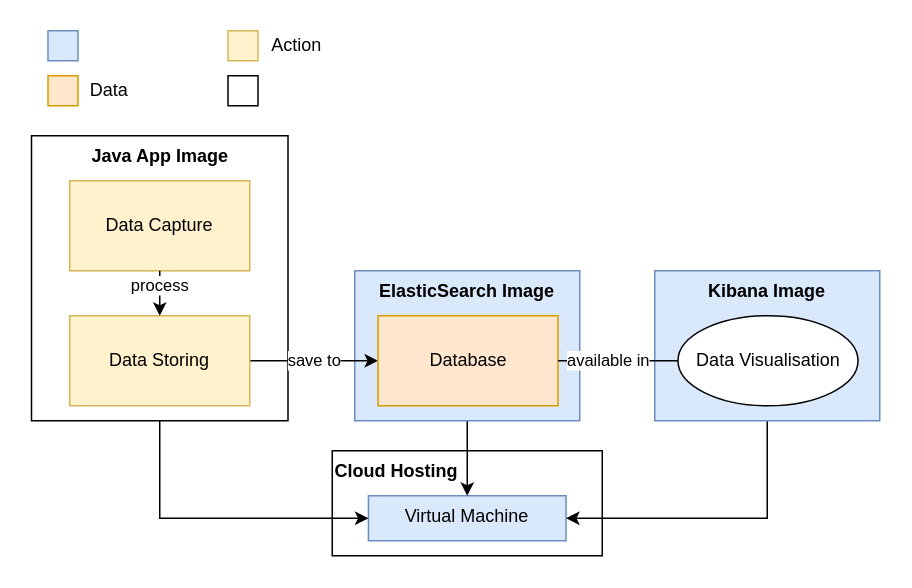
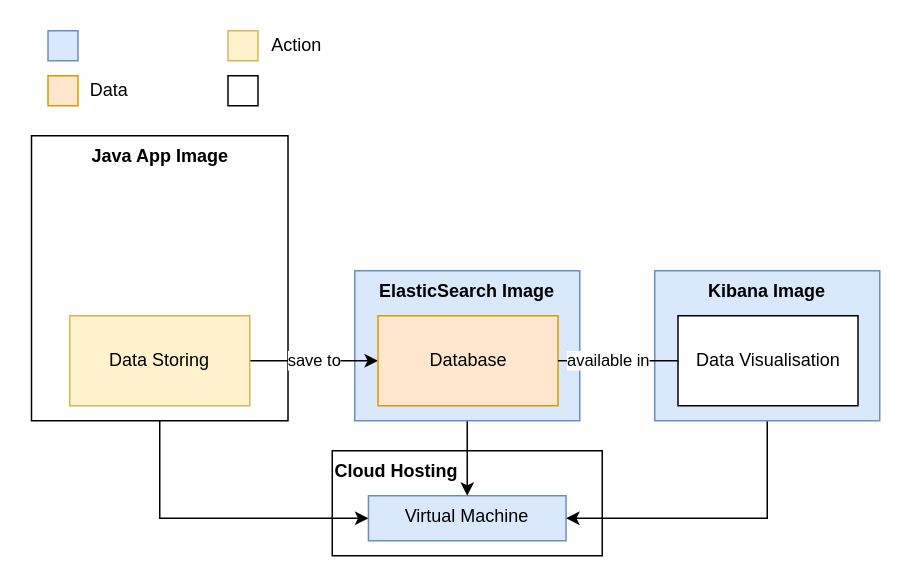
- <mxCell id="6" value="Data Capture" style="rounded=0;whiteSpace=wrap;html=1;fillColor=#fff2cc;strokeColor=#d6b656;" vertex="1" parent="1"><mxGeometry x="46" y="120" width="120" height="60" as="geometry" /></mxCell>
- <mxCell id="14" value="process" style="edgeStyle=orthogonalEdgeStyle;rounded=0;orthogonalLoop=1;jettySize=auto;html=1;entryX=0.5;entryY=0;entryDx=0;entryDy=0;" edge="1" parent="1" source="6" target="12"><mxGeometry x="0.2" relative="1" as="geometry"><mxPoint as="offset" /></mxGeometry></mxCell>
- <mxCell id="13" value="Data Visualisation" style="ellipse;whiteSpace=wrap;html=1;" vertex="1" parent="1"><mxGeometry x="451.5" y="210" width="120" height="60" as="geometry" /></mxCell>
+ <mxCell id="13" value="Data Visualisation" style="rounded=0;whiteSpace=wrap;html=1;" vertex="1" parent="1"><mxGeometry x="451.5" y="210" width="120" height="60" as="geometry" /></mxCell>
